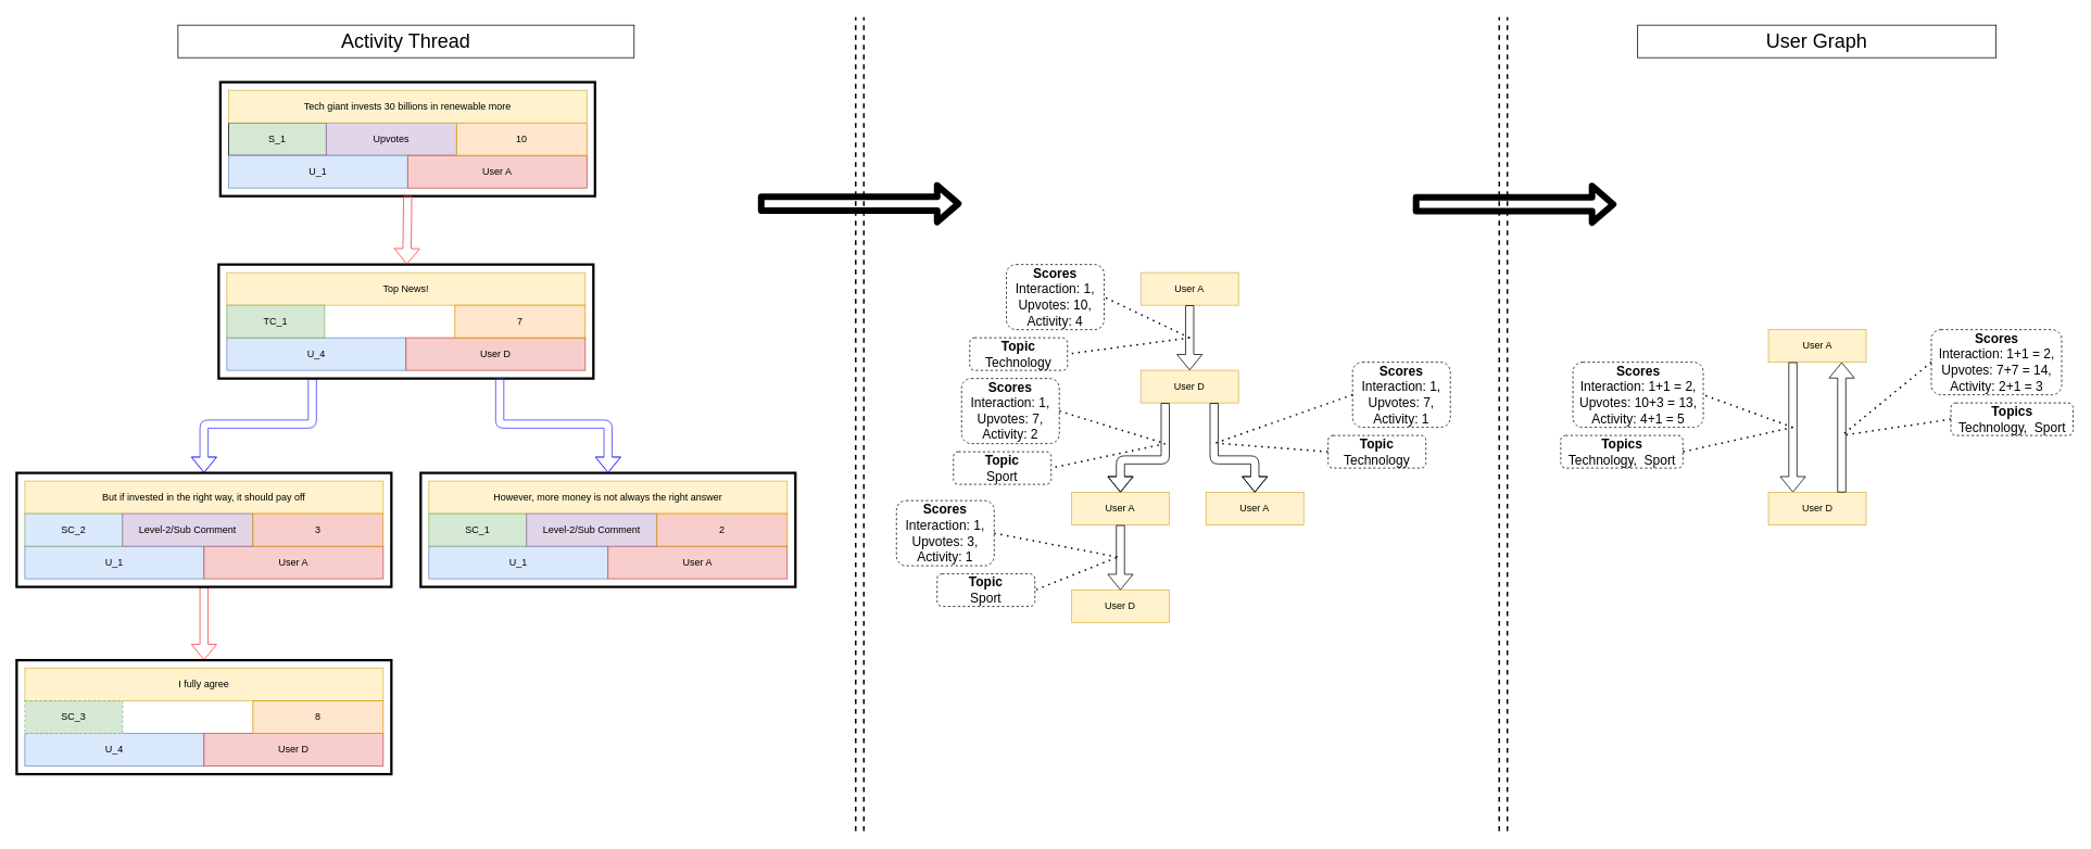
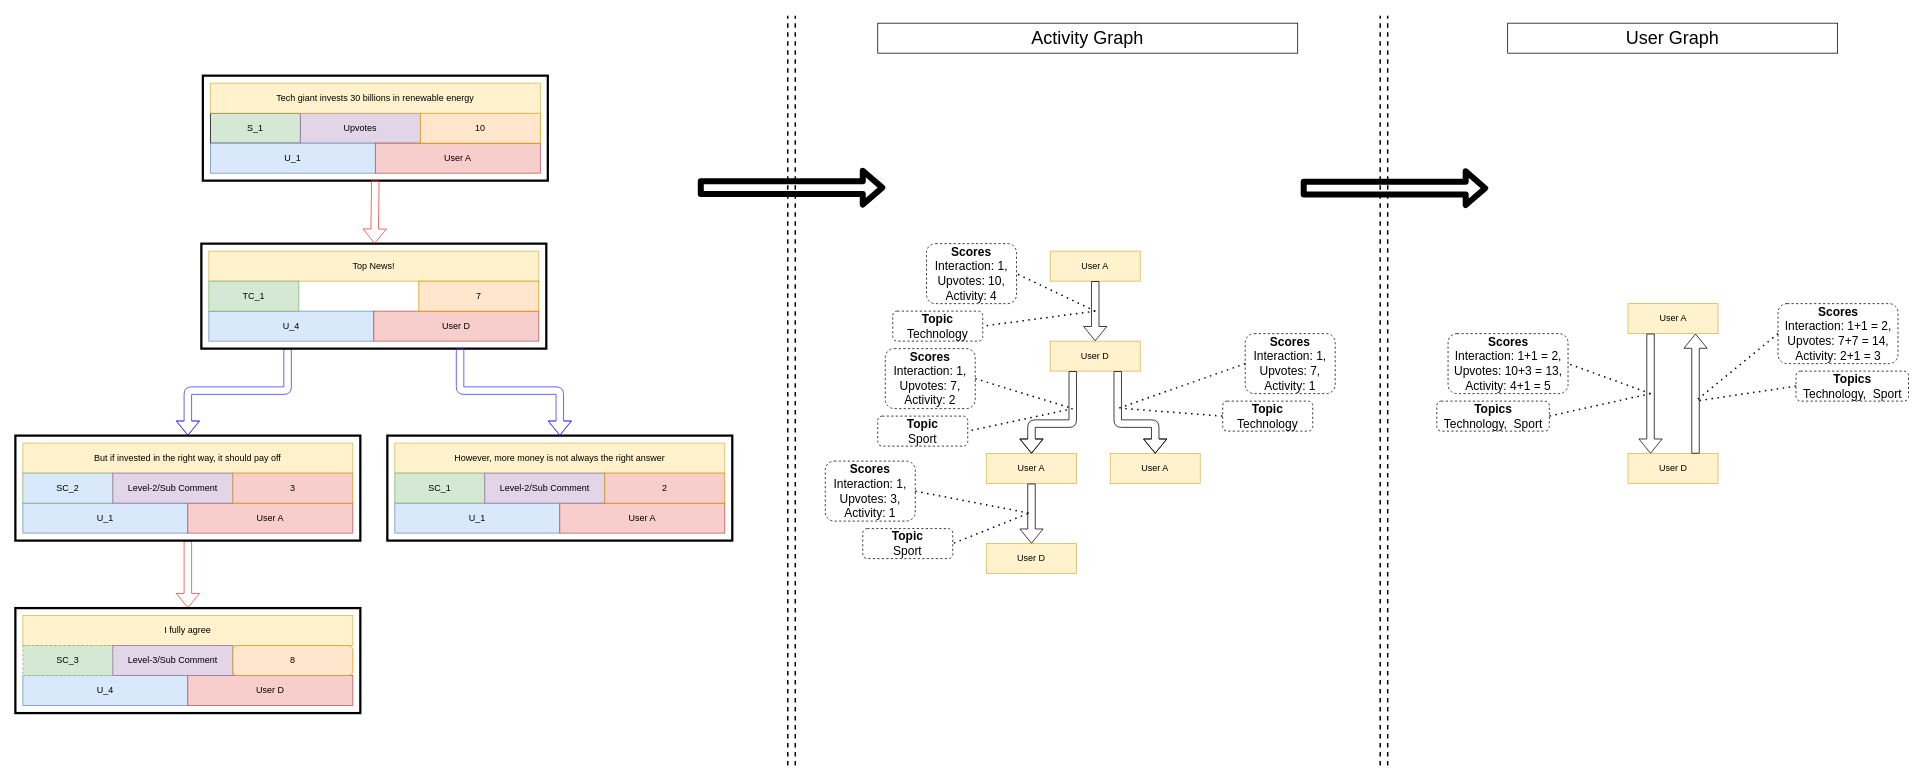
- <mxCell id="36" value="&lt;font style=&quot;font-size: 24px&quot;&gt;Activity Thread&lt;/font&gt;" style="text;html=1;fillColor=none;align=center;verticalAlign=middle;whiteSpace=wrap;rounded=0;strokeColor=#000000;" parent="1" vertex="1"><mxGeometry x="218" y="30" width="560" height="40" as="geometry" /></mxCell>
+ <mxCell id="47" value="&lt;font style=&quot;font-size: 24px&quot;&gt;Activity Graph&lt;/font&gt;" style="text;html=1;fillColor=none;align=center;verticalAlign=middle;whiteSpace=wrap;rounded=0;strokeColor=#000000;" parent="1" vertex="1"><mxGeometry x="1170" y="30" width="560" height="40" as="geometry" /></mxCell>
- <mxCell id="44" value="Tech giant invests 30 billions in renewable more" style="rounded=0;whiteSpace=wrap;html=1;fillColor=#fff2cc;strokeColor=#d6b656;" parent="1" vertex="1"><mxGeometry x="280" y="110" width="440" height="40" as="geometry" /></mxCell>
+ <mxCell id="44" value="Tech giant invests 30 billions in renewable energy" style="rounded=0;whiteSpace=wrap;html=1;fillColor=#fff2cc;strokeColor=#d6b656;" parent="1" vertex="1"><mxGeometry x="280" y="110" width="440" height="40" as="geometry" /></mxCell>
+ <mxCell id="34" value="&lt;span&gt;Level-3/Sub Comment&lt;/span&gt;" style="rounded=0;whiteSpace=wrap;html=1;strokeColor=#9673a6;fillColor=#e1d5e7;" parent="1" vertex="1"><mxGeometry x="150" y="860" width="160" height="40" as="geometry" /></mxCell>
- <mxCell id="35" value="8" style="rounded=0;whiteSpace=wrap;html=1;strokeColor=#d79b00;fillColor=#ffe6cc;" parent="1" vertex="1"><mxGeometry x="310" y="860" width="160" height="40" as="geometry" /></mxCell>
+ <mxCell id="35" value="8" style="whiteSpace=wrap;html=1;strokeColor=#d79b00;fillColor=#ffe6cc;rounded=1;" parent="1" vertex="1"><mxGeometry x="310" y="860" width="160" height="40" as="geometry" /></mxCell>
